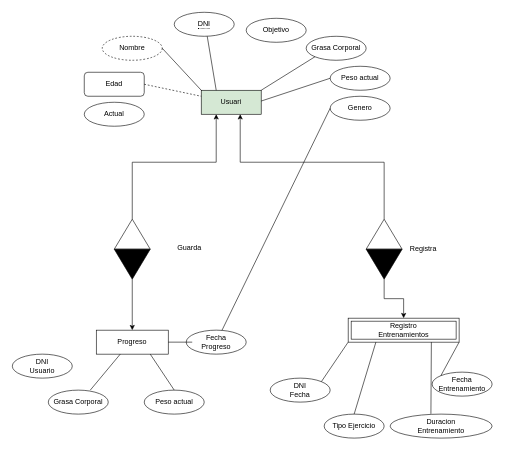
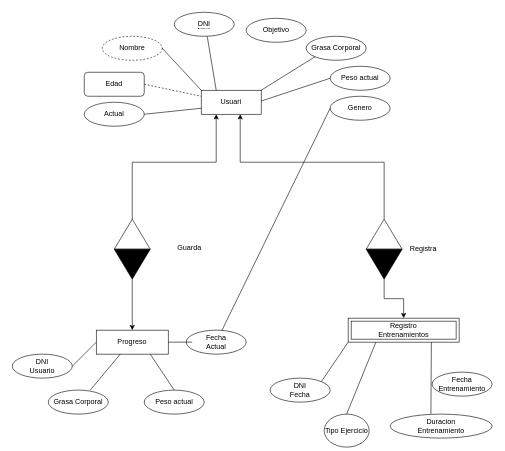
- <mxCell id="2" value="Usuari" style="whiteSpace=wrap;html=1;align=center;fillColor=#d5e8d4;" parent="1" vertex="1"><mxGeometry x="335" y="150" width="100" height="40" as="geometry" /></mxCell>
+ <mxCell id="2" value="Usuari" style="whiteSpace=wrap;html=1;align=center;" parent="1" vertex="1"><mxGeometry x="335" y="150" width="100" height="40" as="geometry" /></mxCell>
+ <mxCell id="29" value="" style="endArrow=none;html=1;rounded=0;exitX=1;exitY=0.5;exitDx=0;exitDy=0;entryX=0;entryY=0.75;entryDx=0;entryDy=0;" parent="1" source="7" target="2" edge="1"><mxGeometry width="50" height="50" relative="1" as="geometry"><mxPoint x="275" y="240" as="sourcePoint" /><mxPoint x="335" y="170" as="targetPoint" /></mxGeometry></mxCell>
- <mxCell id="15" value="&lt;div&gt;Fecha&lt;/div&gt;&lt;div&gt;Progreso&lt;/div&gt;" style="ellipse;whiteSpace=wrap;html=1;align=center;" parent="1" vertex="1"><mxGeometry x="310" y="550" width="100" height="40" as="geometry" /></mxCell>
+ <mxCell id="15" value="&lt;div&gt;Fecha&lt;/div&gt;&lt;div&gt;Actual&lt;/div&gt;" style="ellipse;whiteSpace=wrap;html=1;align=center;" parent="1" vertex="1"><mxGeometry x="310" y="550" width="100" height="40" as="geometry" /></mxCell>
+ <mxCell id="35" value="" style="endArrow=none;html=1;rounded=0;exitX=1;exitY=0.5;exitDx=0;exitDy=0;entryX=0;entryY=0.5;entryDx=0;entryDy=0;" parent="1" source="16" target="3" edge="1"><mxGeometry width="50" height="50" relative="1" as="geometry"><mxPoint x="110" y="610" as="sourcePoint" /><mxPoint x="160" y="560" as="targetPoint" /></mxGeometry></mxCell>
- <mxCell id="39" value="" style="endArrow=none;html=1;rounded=0;exitX=1;exitY=1;exitDx=0;exitDy=0;entryX=0;entryY=0;entryDx=0;entryDy=0;" parent="1" source="26" target="14" edge="1"><mxGeometry width="50" height="50" relative="1" as="geometry"><mxPoint x="690" y="560" as="sourcePoint" /><mxPoint x="740" y="510" as="targetPoint" /></mxGeometry></mxCell>
- <mxCell id="13" value="Tipo Ejercicio" style="ellipse;whiteSpace=wrap;html=1;align=center;" parent="1" vertex="1"><mxGeometry x="540" y="690" width="100" height="40" as="geometry" /></mxCell>
+ <mxCell id="13" value="Tipo Ejercicio" style="ellipse;whiteSpace=wrap;html=1;align=center;" parent="1" vertex="1"><mxGeometry x="540" y="690" width="75" height="55" as="geometry" /></mxCell>
